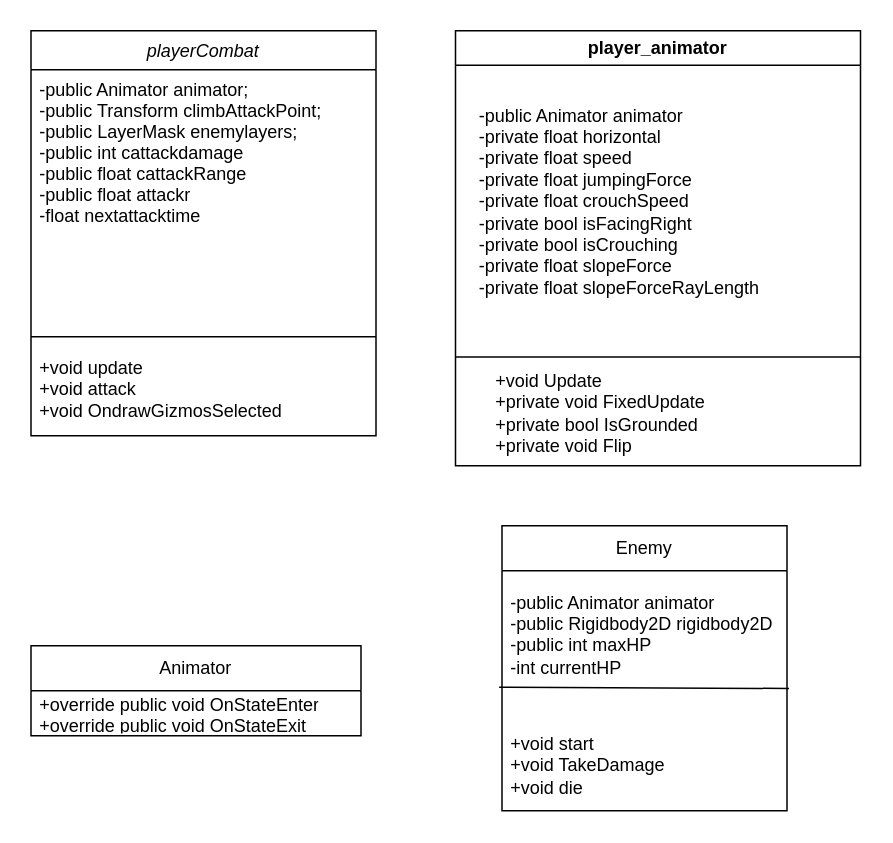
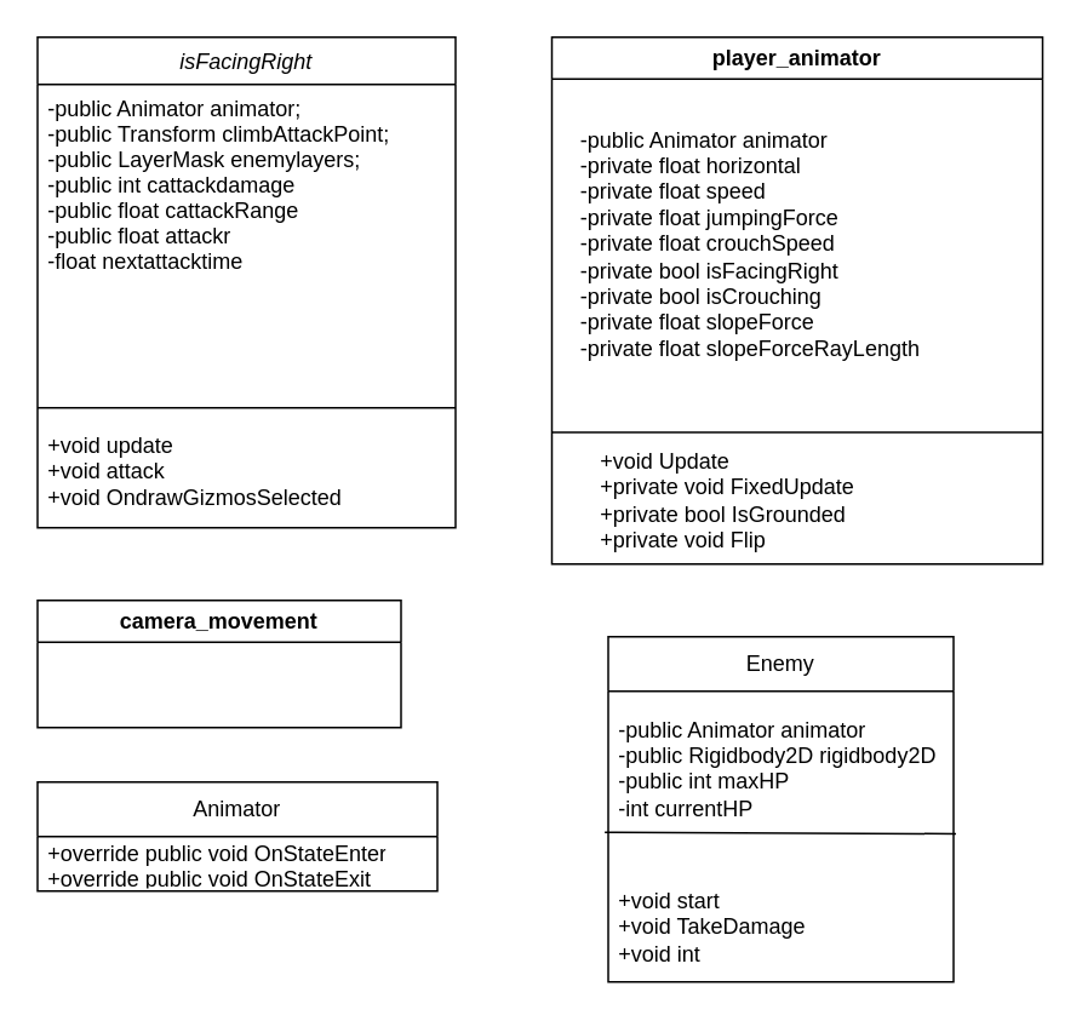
- <mxCell id="2" value="playerCombat" style="swimlane;fontStyle=2;align=center;verticalAlign=top;childLayout=stackLayout;horizontal=1;startSize=26;horizontalStack=0;resizeParent=1;resizeLast=0;collapsible=1;marginBottom=0;rounded=0;shadow=0;strokeWidth=1;" parent="1" vertex="1"><mxGeometry x="20" y="20" width="230" height="270" as="geometry"><mxRectangle x="230" y="140" width="160" height="26" as="alternateBounds" /></mxGeometry></mxCell>
+ <mxCell id="2" value="isFacingRight" style="swimlane;fontStyle=2;align=center;verticalAlign=top;childLayout=stackLayout;horizontal=1;startSize=26;horizontalStack=0;resizeParent=1;resizeLast=0;collapsible=1;marginBottom=0;rounded=0;shadow=0;strokeWidth=1;" parent="1" vertex="1"><mxGeometry x="20" y="20" width="230" height="270" as="geometry"><mxRectangle x="230" y="140" width="160" height="26" as="alternateBounds" /></mxGeometry></mxCell>
+ <mxCell id="10" value="camera_movement" style="swimlane;whiteSpace=wrap;html=1;" vertex="1" parent="1"><mxGeometry x="20" y="330" width="200" height="70" as="geometry" /></mxCell>
- <mxCell id="14" value="+void start&lt;br&gt;+void TakeDamage&lt;br&gt;+void die&lt;br&gt;" style="text;strokeColor=none;fillColor=none;align=left;verticalAlign=middle;spacingLeft=4;spacingRight=4;overflow=hidden;points=[[0,0.5],[1,0.5]];portConstraint=eastwest;rotatable=0;whiteSpace=wrap;html=1;" vertex="1" parent="11"><mxGeometry y="130" width="190" height="60" as="geometry" /></mxCell>
+ <mxCell id="14" value="+void start&lt;br&gt;+void TakeDamage&lt;br&gt;+void int&lt;br&gt;" style="text;strokeColor=none;fillColor=none;align=left;verticalAlign=middle;spacingLeft=4;spacingRight=4;overflow=hidden;points=[[0,0.5],[1,0.5]];portConstraint=eastwest;rotatable=0;whiteSpace=wrap;html=1;" vertex="1" parent="11"><mxGeometry y="130" width="190" height="60" as="geometry" /></mxCell>
